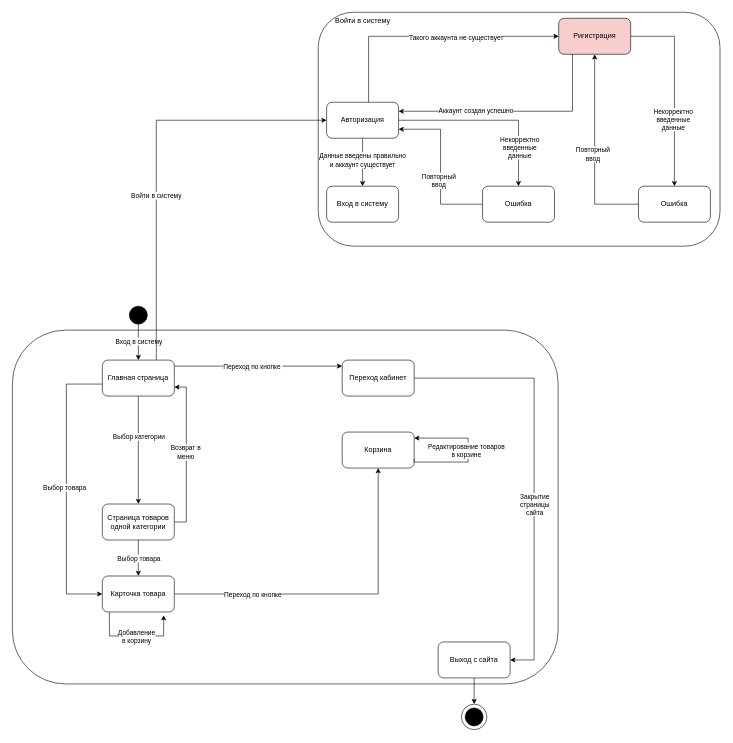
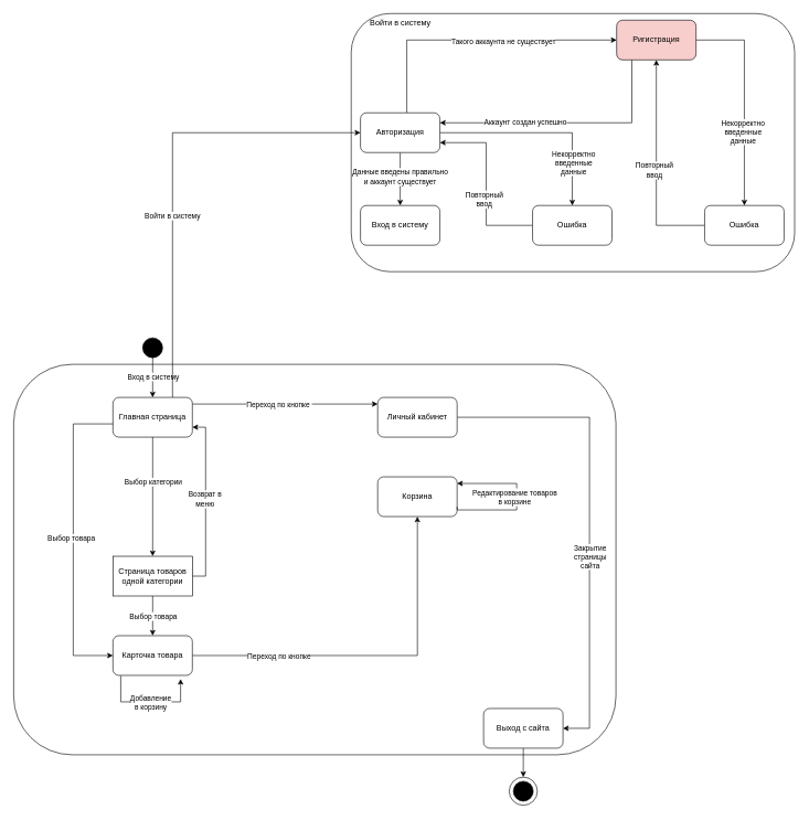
- <mxCell id="50" value="Переход кабинет" style="rounded=1;whiteSpace=wrap;html=1;" parent="1" vertex="1"><mxGeometry x="570" y="600" width="120" height="60" as="geometry" /></mxCell>
+ <mxCell id="50" value="Личный кабинет" style="rounded=1;whiteSpace=wrap;html=1;" parent="1" vertex="1"><mxGeometry x="570" y="600" width="120" height="60" as="geometry" /></mxCell>
- <mxCell id="21" value="Страница товаров одной категории" style="rounded=1;whiteSpace=wrap;html=1;" parent="1" vertex="1"><mxGeometry x="170" y="840" width="120" height="60" as="geometry" /></mxCell>
+ <mxCell id="21" value="Страница товаров одной категории" style="whiteSpace=wrap;html=1;rounded=0;" parent="1" vertex="1"><mxGeometry x="170" y="840" width="120" height="60" as="geometry" /></mxCell>
